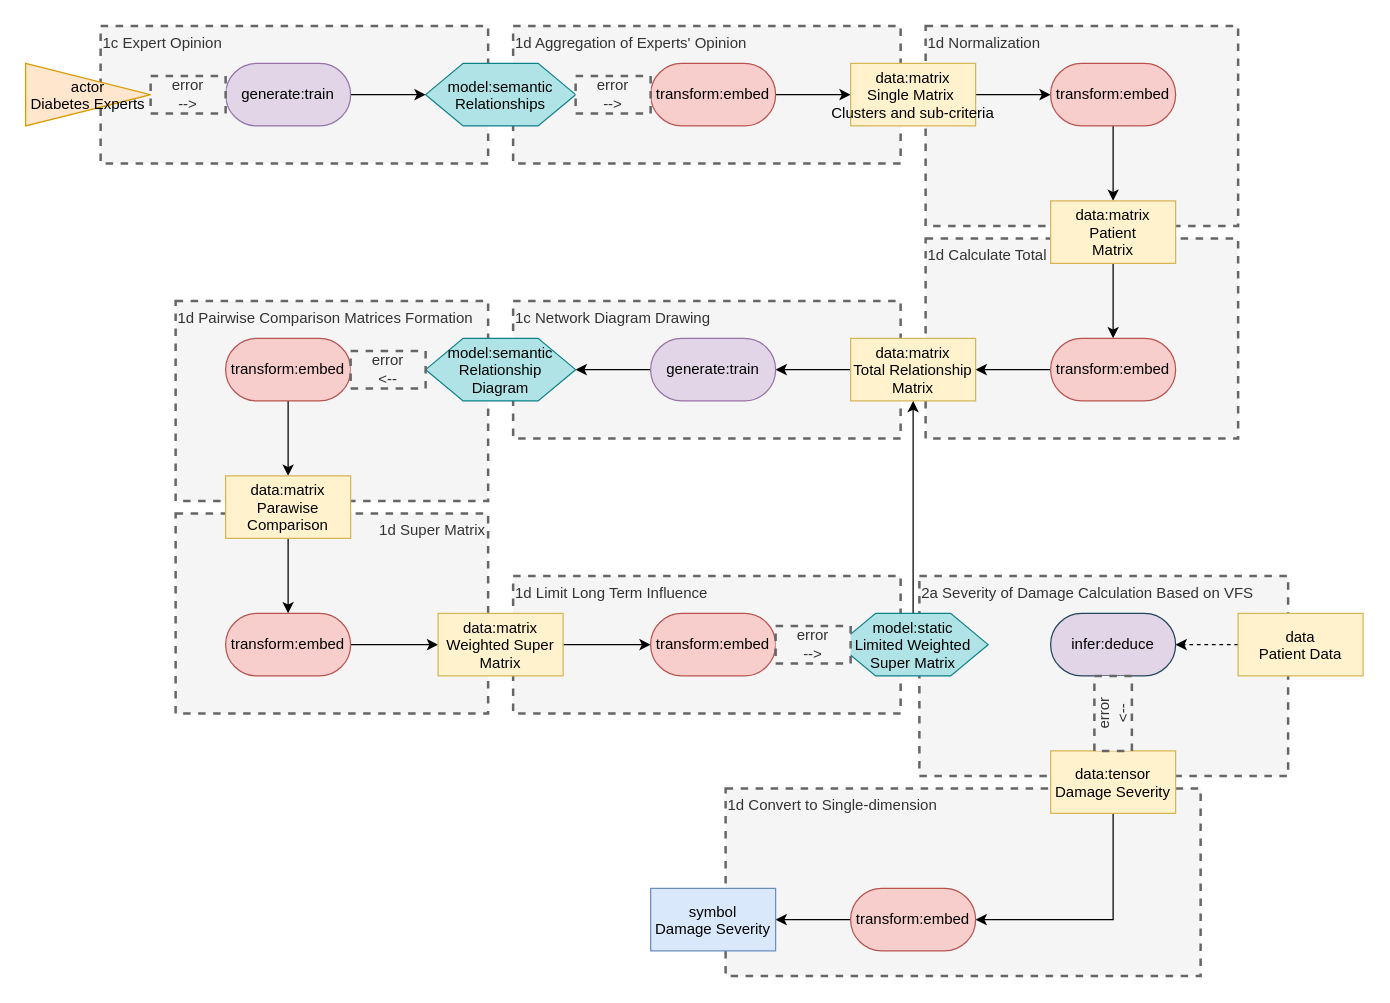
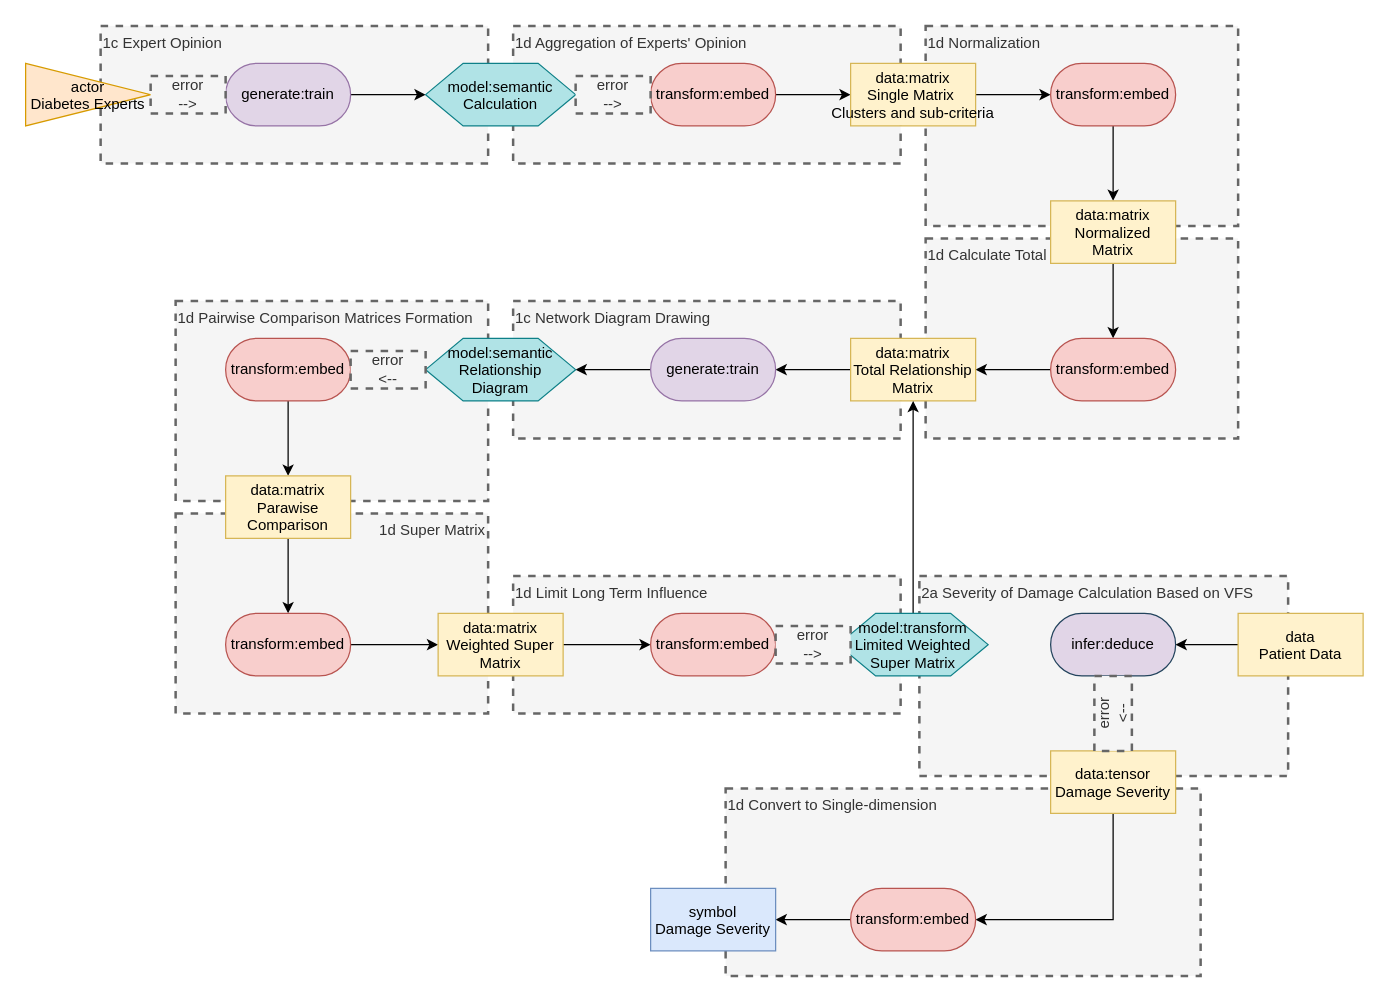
- <mxCell id="16" value="model:semantic&#10;Relationships" style="shape=hexagon;perimeter=hexagonPerimeter2;fillColor=#b0e3e6;strokeColor=#0e8088;" name="model" vertex="1" parent="1"><mxGeometry x="340" y="50" width="120" height="50" as="geometry" /></mxCell>
+ <mxCell id="16" value="model:semantic&#10;Calculation" style="shape=hexagon;perimeter=hexagonPerimeter2;fillColor=#b0e3e6;strokeColor=#0e8088;" name="model" vertex="1" parent="1"><mxGeometry x="340" y="50" width="120" height="50" as="geometry" /></mxCell>
- <mxCell id="25" value="data:matrix&#10;Patient&#10;Matrix" style="rectangle;fillColor=#fff2cc;strokeColor=#d6b656;" name="data" vertex="1" parent="1"><mxGeometry x="840" y="160" width="100" height="50" as="geometry" /></mxCell>
+ <mxCell id="25" value="data:matrix&#10;Normalized&#10;Matrix" style="rectangle;fillColor=#fff2cc;strokeColor=#d6b656;" name="data" vertex="1" parent="1"><mxGeometry x="840" y="160" width="100" height="50" as="geometry" /></mxCell>
- <mxCell id="44" value="model:static&#10;Limited Weighted&#10;Super Matrix" style="shape=hexagon;perimeter=hexagonPerimeter2;fillColor=#b0e3e6;strokeColor=#0e8088;" name="model" vertex="1" parent="1"><mxGeometry x="670" y="490" width="120" height="50" as="geometry" /></mxCell>
+ <mxCell id="44" value="model:transform&#10;Limited Weighted&#10;Super Matrix" style="shape=hexagon;perimeter=hexagonPerimeter2;fillColor=#b0e3e6;strokeColor=#0e8088;" name="model" vertex="1" parent="1"><mxGeometry x="670" y="490" width="120" height="50" as="geometry" /></mxCell>
- <mxCell id="47" style="edgeStyle=orthogonalEdgeStyle;rounded=0;orthogonalLoop=1;jettySize=auto;html=1;entryX=1;entryY=0.5;entryDx=0;entryDy=0;dashed=1;" edge="1" parent="1" source="48" target="46"><mxGeometry relative="1" as="geometry" /></mxCell>
+ <mxCell id="47" style="edgeStyle=orthogonalEdgeStyle;rounded=0;orthogonalLoop=1;jettySize=auto;html=1;entryX=1;entryY=0.5;entryDx=0;entryDy=0;" edge="1" parent="1" source="48" target="46"><mxGeometry relative="1" as="geometry" /></mxCell>
